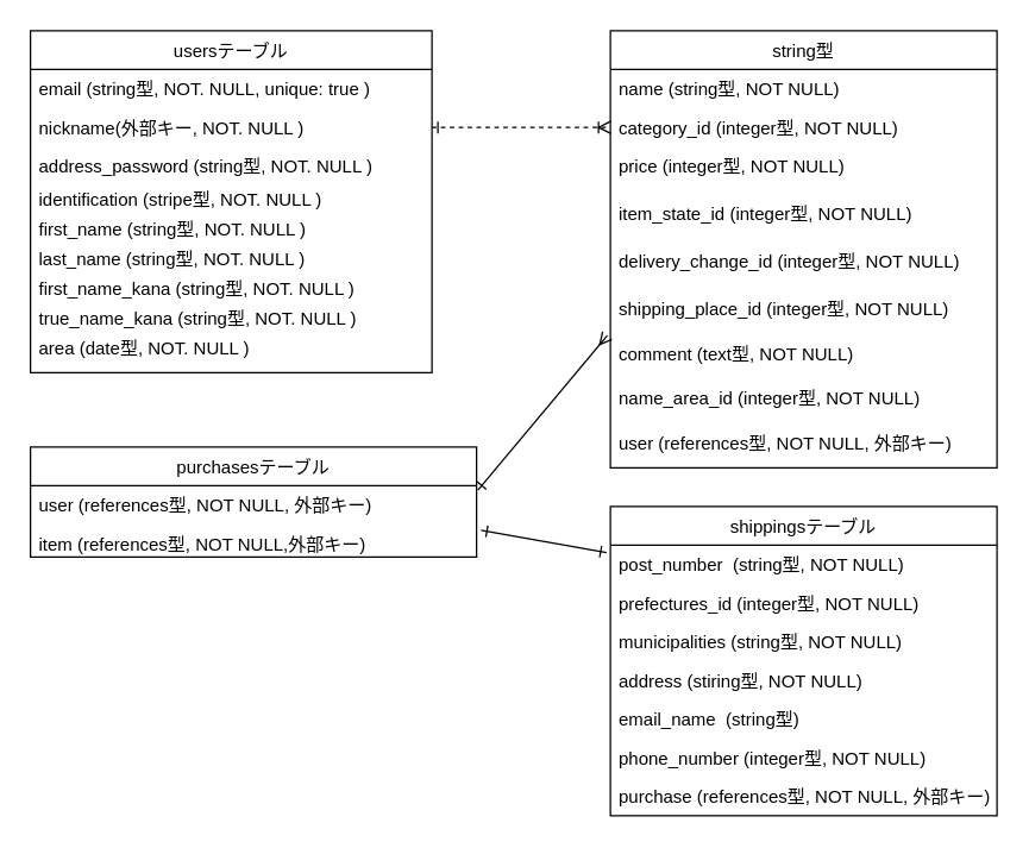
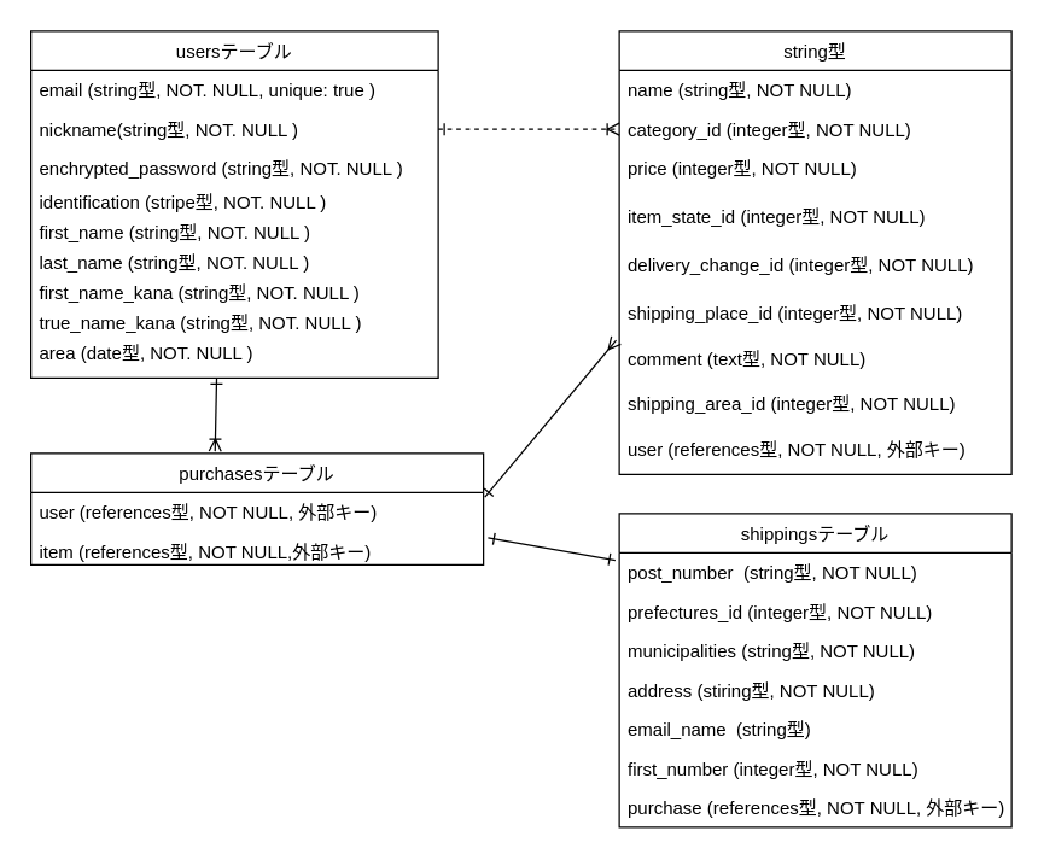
- <mxCell id="5" value="nickname(外部キー, NOT. NULL )" style="text;strokeColor=none;fillColor=none;align=left;verticalAlign=top;spacingLeft=4;spacingRight=4;overflow=hidden;rotatable=0;points=[[0,0.5],[1,0.5]];portConstraint=eastwest;" parent="3" vertex="1"><mxGeometry y="52" width="270" height="26" as="geometry" /></mxCell>
+ <mxCell id="5" value="nickname(string型, NOT. NULL )" style="text;strokeColor=none;fillColor=none;align=left;verticalAlign=top;spacingLeft=4;spacingRight=4;overflow=hidden;rotatable=0;points=[[0,0.5],[1,0.5]];portConstraint=eastwest;" parent="3" vertex="1"><mxGeometry y="52" width="270" height="26" as="geometry" /></mxCell>
- <mxCell id="6" value="address_password (string型, NOT. NULL )" style="text;strokeColor=none;fillColor=none;align=left;verticalAlign=top;spacingLeft=4;spacingRight=4;overflow=hidden;rotatable=0;points=[[0,0.5],[1,0.5]];portConstraint=eastwest;" parent="3" vertex="1"><mxGeometry y="78" width="270" height="22" as="geometry" /></mxCell>
+ <mxCell id="6" value="enchrypted_password (string型, NOT. NULL )" style="text;strokeColor=none;fillColor=none;align=left;verticalAlign=top;spacingLeft=4;spacingRight=4;overflow=hidden;rotatable=0;points=[[0,0.5],[1,0.5]];portConstraint=eastwest;" parent="3" vertex="1"><mxGeometry y="78" width="270" height="22" as="geometry" /></mxCell>
- <mxCell id="21" value="name_area_id (integer型, NOT NULL)" style="text;strokeColor=none;fillColor=none;align=left;verticalAlign=top;spacingLeft=4;spacingRight=4;overflow=hidden;rotatable=0;points=[[0,0.5],[1,0.5]];portConstraint=eastwest;" parent="13" vertex="1"><mxGeometry y="234" width="260" height="30" as="geometry" /></mxCell>
+ <mxCell id="21" value="shipping_area_id (integer型, NOT NULL)" style="text;strokeColor=none;fillColor=none;align=left;verticalAlign=top;spacingLeft=4;spacingRight=4;overflow=hidden;rotatable=0;points=[[0,0.5],[1,0.5]];portConstraint=eastwest;" parent="13" vertex="1"><mxGeometry y="234" width="260" height="30" as="geometry" /></mxCell>
+ <mxCell id="2" style="edgeStyle=none;html=1;entryX=0.407;entryY=-0.019;entryDx=0;entryDy=0;entryPerimeter=0;endArrow=ERoneToMany;endFill=0;startArrow=ERone;startFill=0;exitX=0.456;exitY=1;exitDx=0;exitDy=0;exitPerimeter=0;" parent="1" source="12" target="24" edge="1"><mxGeometry relative="1" as="geometry"><mxPoint x="155" y="250" as="targetPoint" /><Array as="points" /></mxGeometry></mxCell>
- <mxCell id="33" value="phone_number (integer型, NOT NULL)" style="text;strokeColor=none;fillColor=none;align=left;verticalAlign=top;spacingLeft=4;spacingRight=4;overflow=hidden;rotatable=0;points=[[0,0.5],[1,0.5]];portConstraint=eastwest;" parent="27" vertex="1"><mxGeometry y="156" width="260" height="26" as="geometry" /></mxCell>
+ <mxCell id="33" value="first_number (integer型, NOT NULL)" style="text;strokeColor=none;fillColor=none;align=left;verticalAlign=top;spacingLeft=4;spacingRight=4;overflow=hidden;rotatable=0;points=[[0,0.5],[1,0.5]];portConstraint=eastwest;" parent="27" vertex="1"><mxGeometry y="156" width="260" height="26" as="geometry" /></mxCell>
